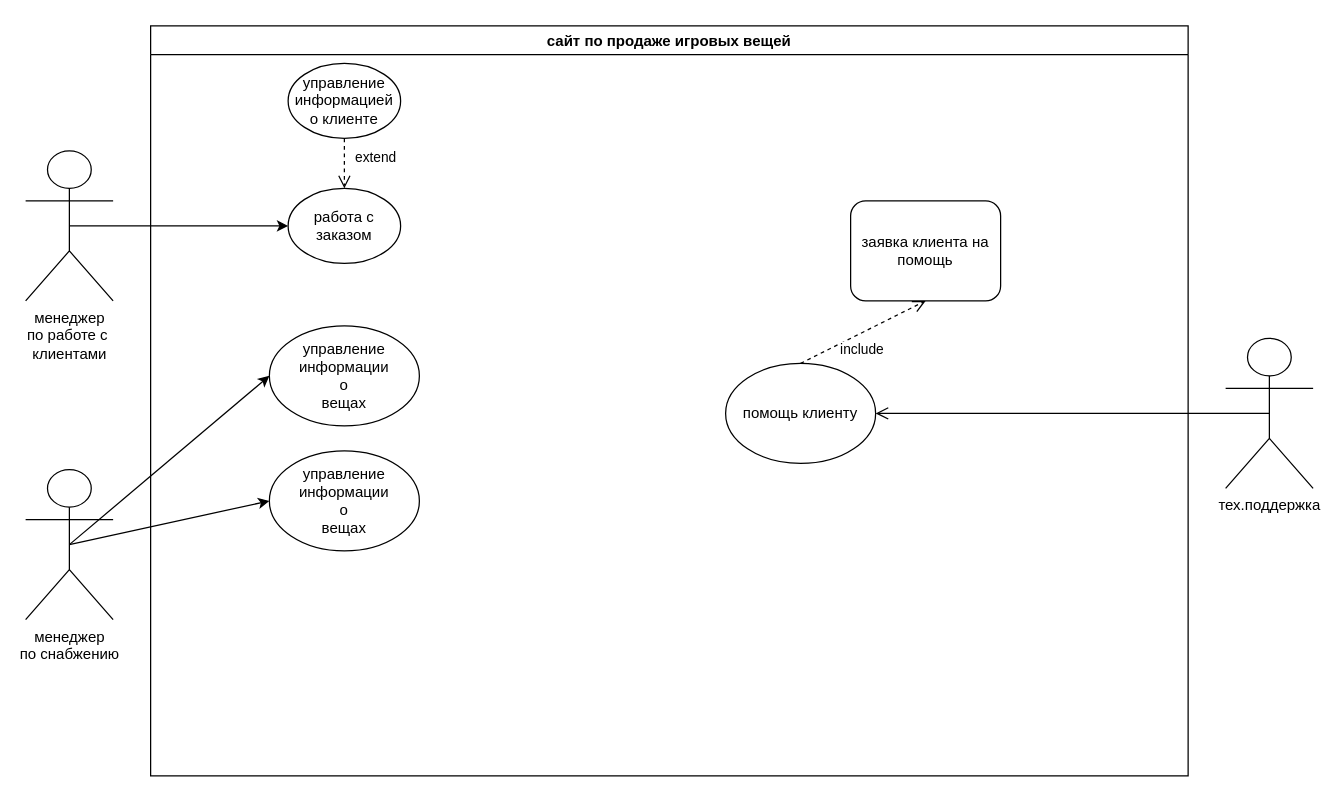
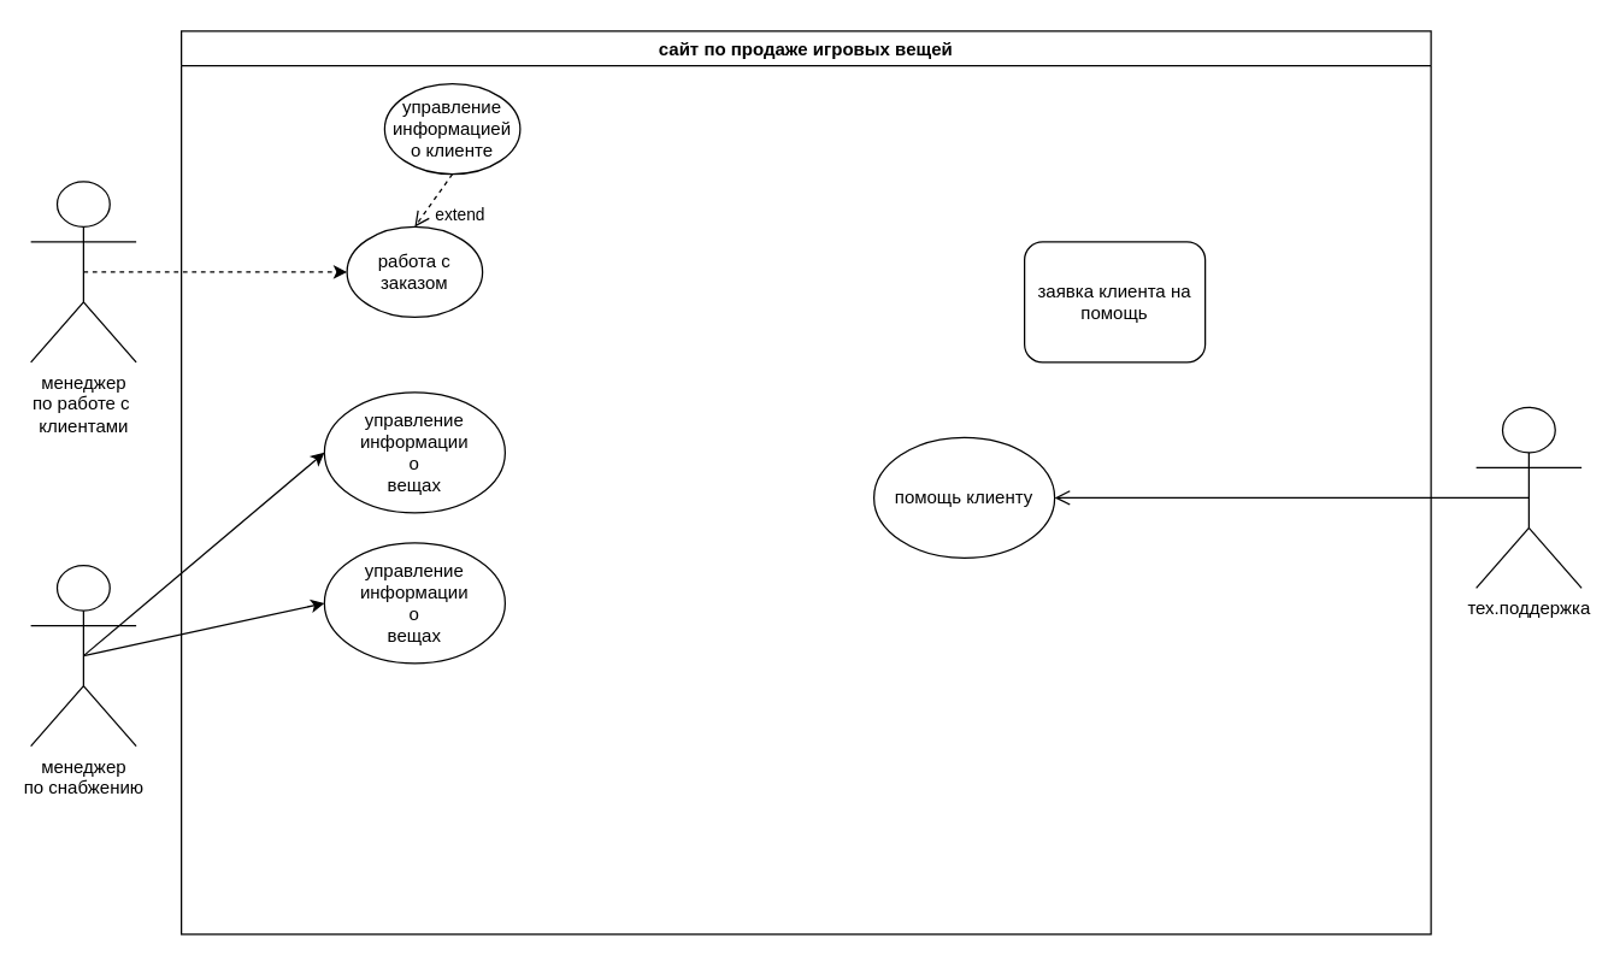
- <mxCell id="4" value="управление&lt;br&gt;информацией&lt;br&gt;о клиенте" style="ellipse;whiteSpace=wrap;html=1;" vertex="1" parent="2"><mxGeometry x="110" y="30" width="90" height="60" as="geometry" /></mxCell>
+ <mxCell id="4" value="управление&lt;br&gt;информацией&lt;br&gt;о клиенте" style="ellipse;whiteSpace=wrap;html=1;" vertex="1" parent="2"><mxGeometry x="135" y="35" width="90" height="60" as="geometry" /></mxCell>
- <mxCell id="13" value="" style="endArrow=classic;html=1;rounded=0;exitX=0.5;exitY=0.5;exitDx=0;exitDy=0;exitPerimeter=0;entryX=0;entryY=0.5;entryDx=0;entryDy=0;" edge="1" parent="1" source="11" target="3"><mxGeometry width="50" height="50" relative="1" as="geometry"><mxPoint x="170" y="200" as="sourcePoint" /><mxPoint x="220" y="150" as="targetPoint" /></mxGeometry></mxCell>
+ <mxCell id="13" value="" style="endArrow=classic;html=1;rounded=0;exitX=0.5;exitY=0.5;exitDx=0;exitDy=0;exitPerimeter=0;entryX=0;entryY=0.5;entryDx=0;entryDy=0;dashed=1;" edge="1" parent="1" source="11" target="3"><mxGeometry width="50" height="50" relative="1" as="geometry"><mxPoint x="170" y="200" as="sourcePoint" /><mxPoint x="220" y="150" as="targetPoint" /></mxGeometry></mxCell>
- <mxCell id="10" value="include" style="html=1;verticalAlign=bottom;endArrow=open;dashed=1;endSize=8;rounded=0;exitX=0.5;exitY=0;exitDx=0;exitDy=0;entryX=0.5;entryY=1;entryDx=0;entryDy=0;" edge="1" parent="2" source="8" target="9"><mxGeometry x="-0.2" y="-20" relative="1" as="geometry"><mxPoint x="670" y="350" as="sourcePoint" /><mxPoint x="590" y="350" as="targetPoint" /><mxPoint as="offset" /></mxGeometry></mxCell>
